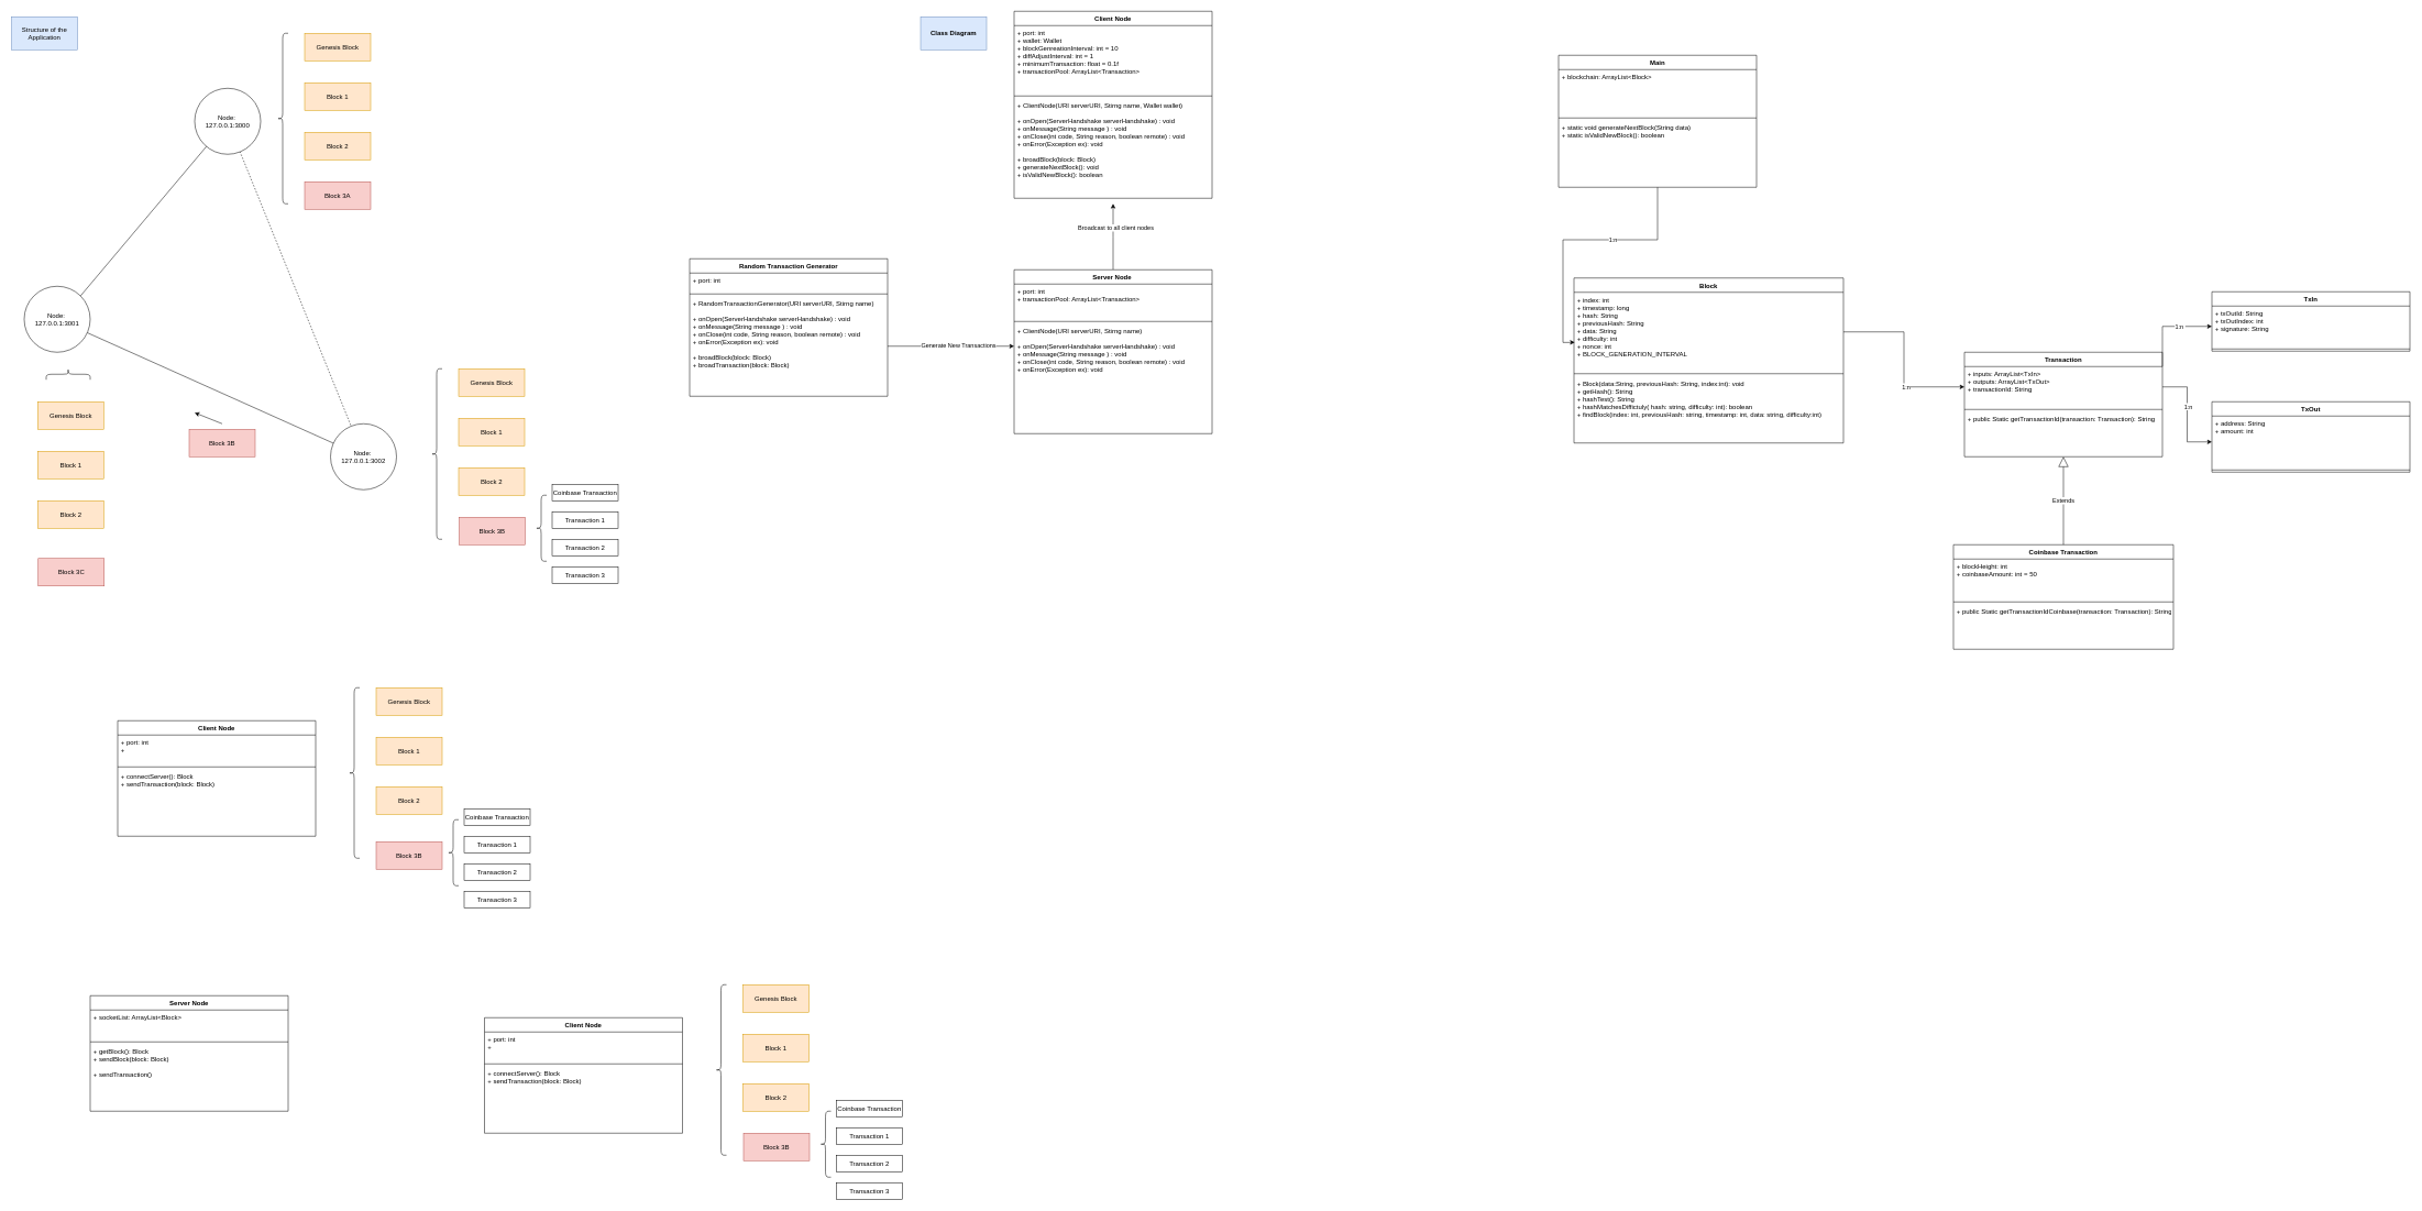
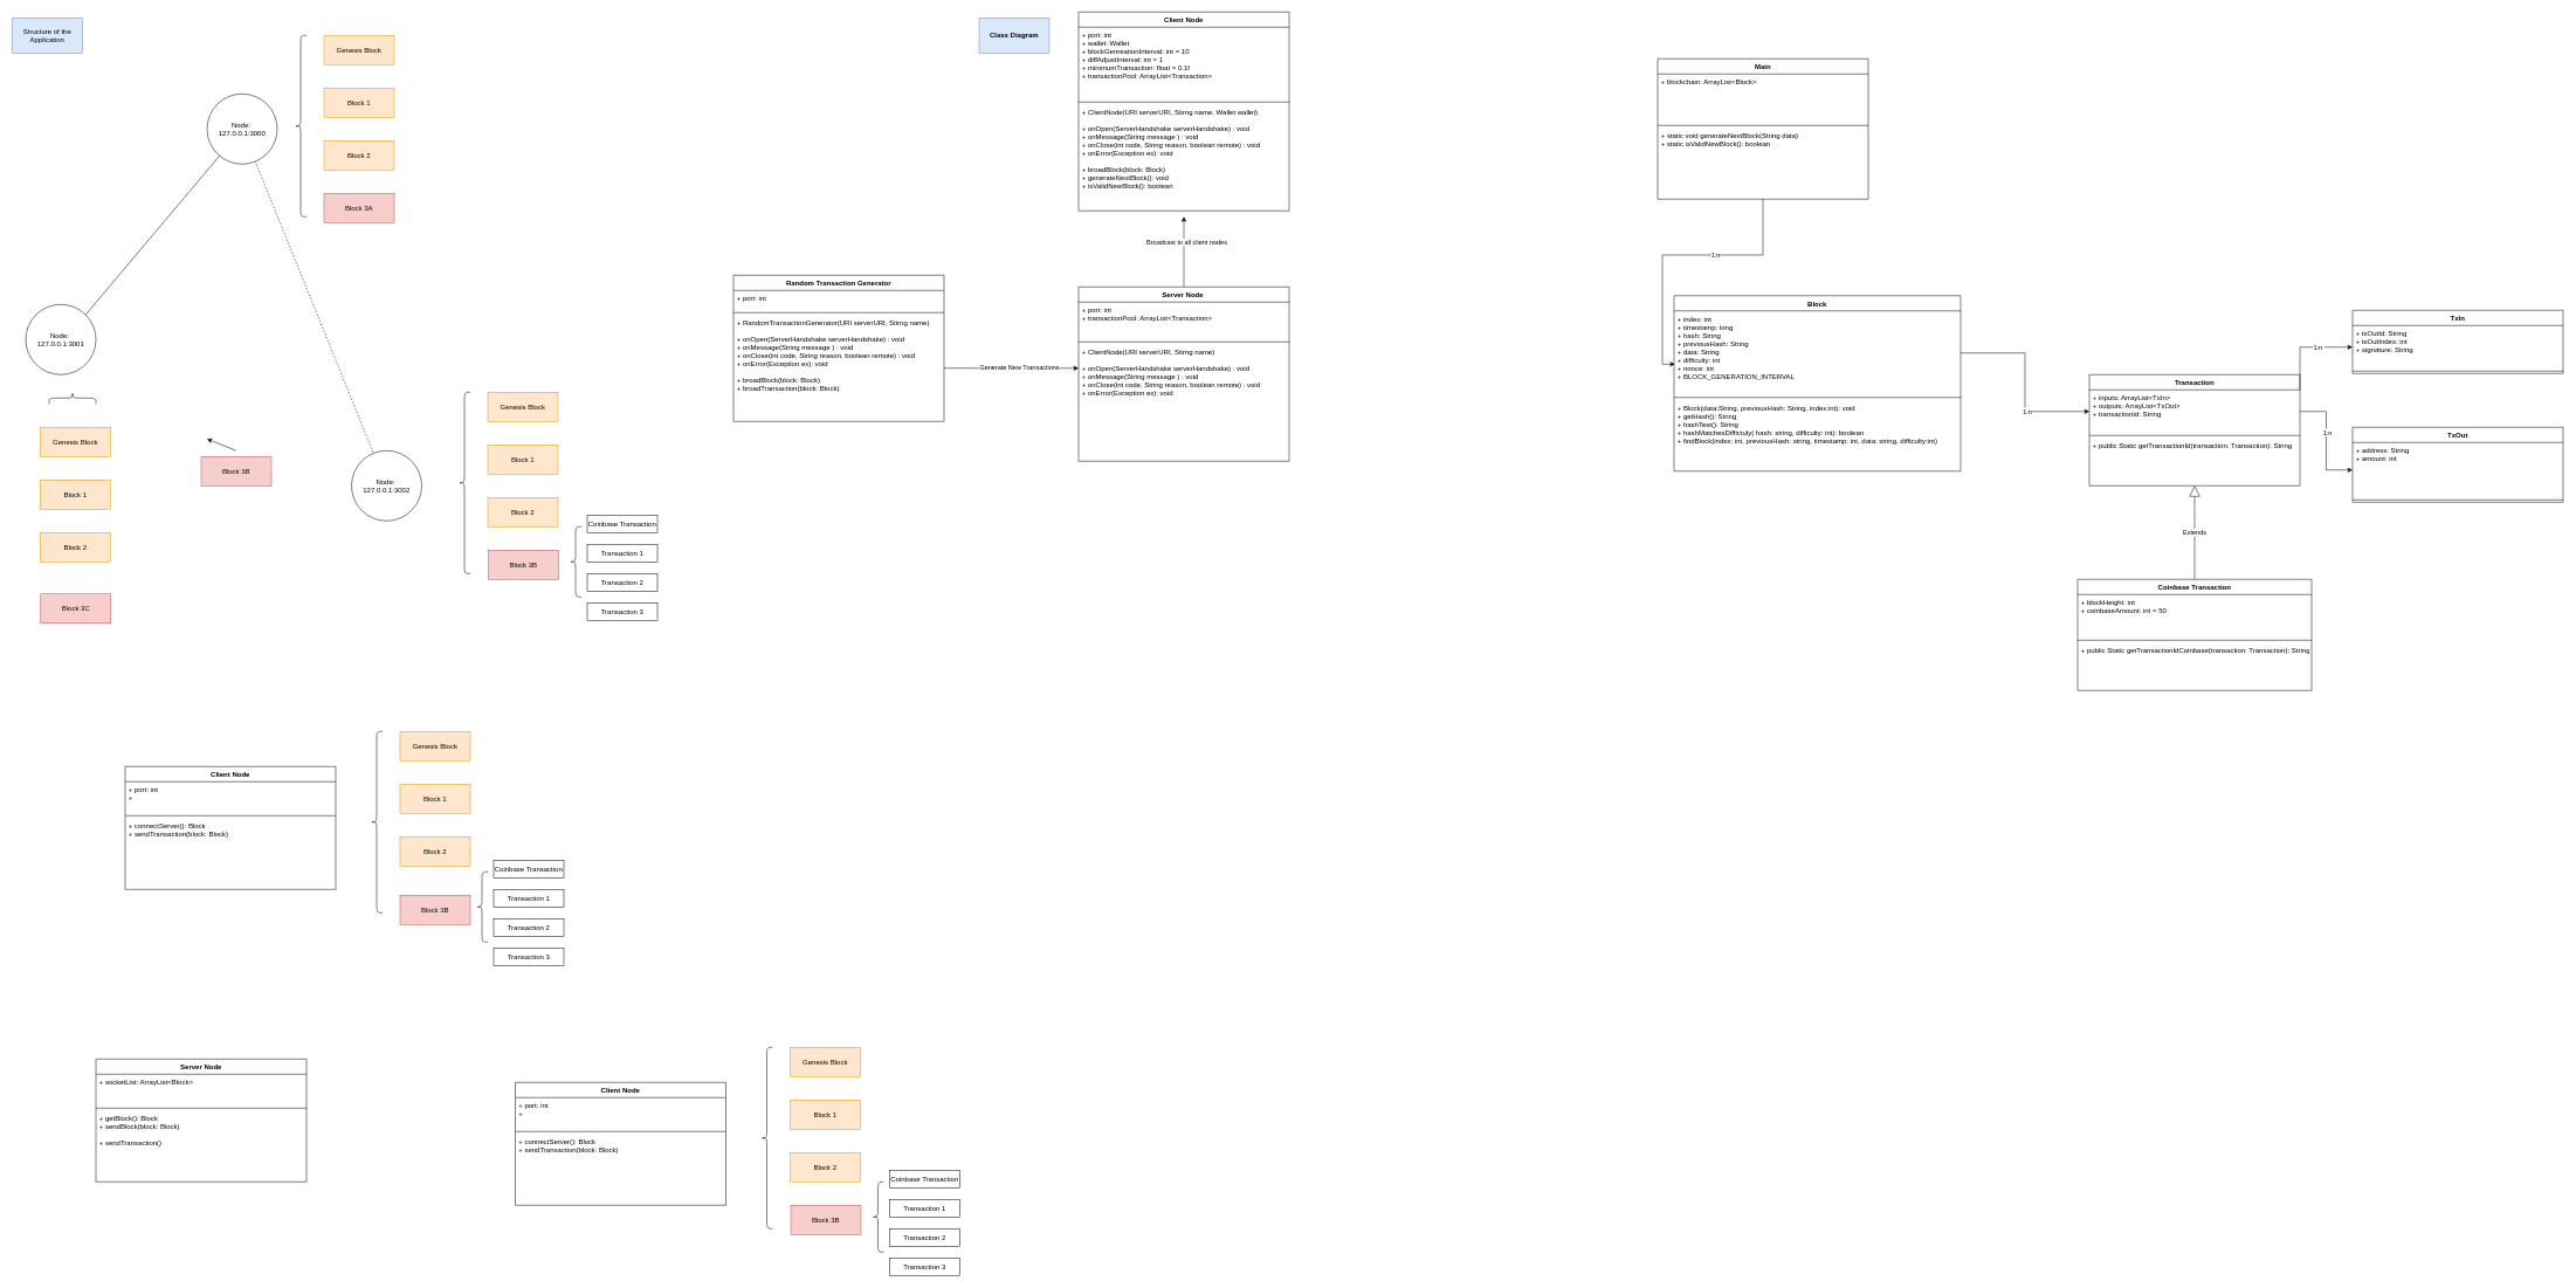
- <mxCell id="45" value="" style="endArrow=none;html=1;" parent="1" source="34" target="35" edge="1"><mxGeometry width="50" height="50" relative="1" as="geometry"><mxPoint x="653" y="610" as="sourcePoint" /><mxPoint x="703" y="560" as="targetPoint" /></mxGeometry></mxCell>
